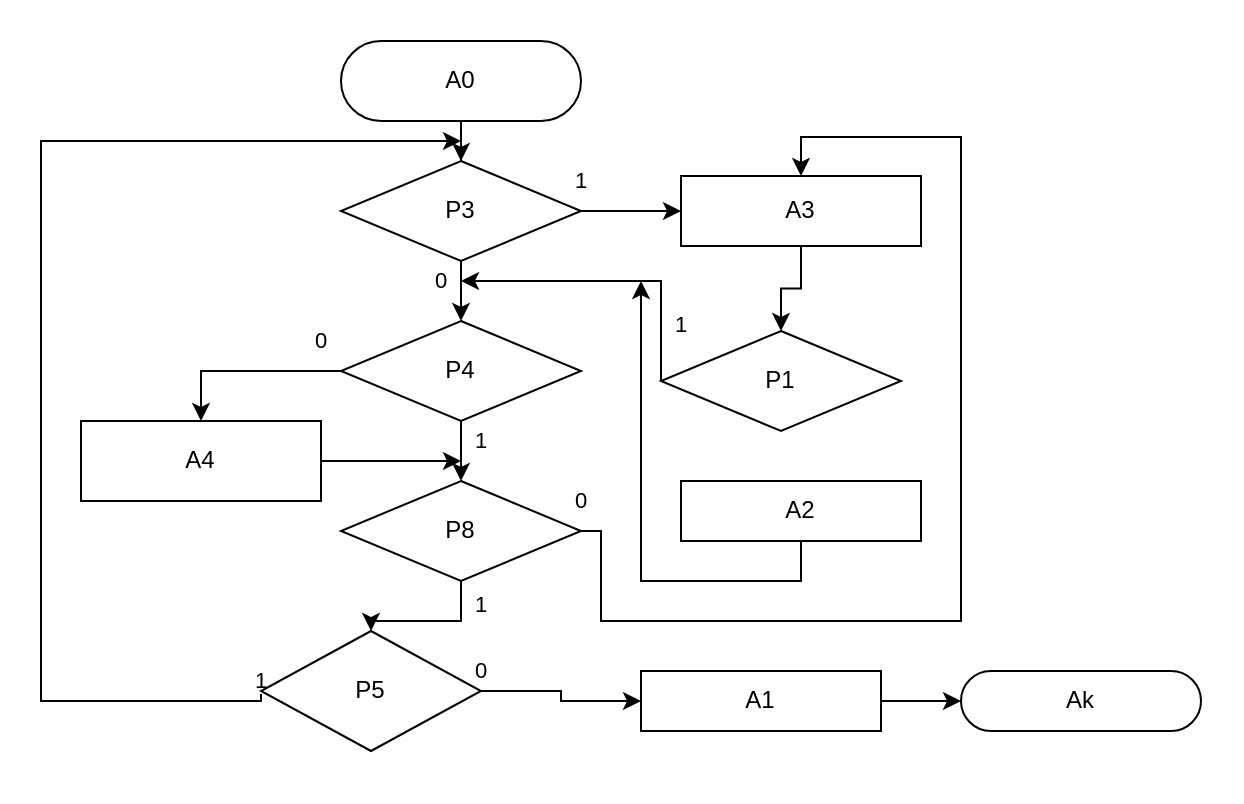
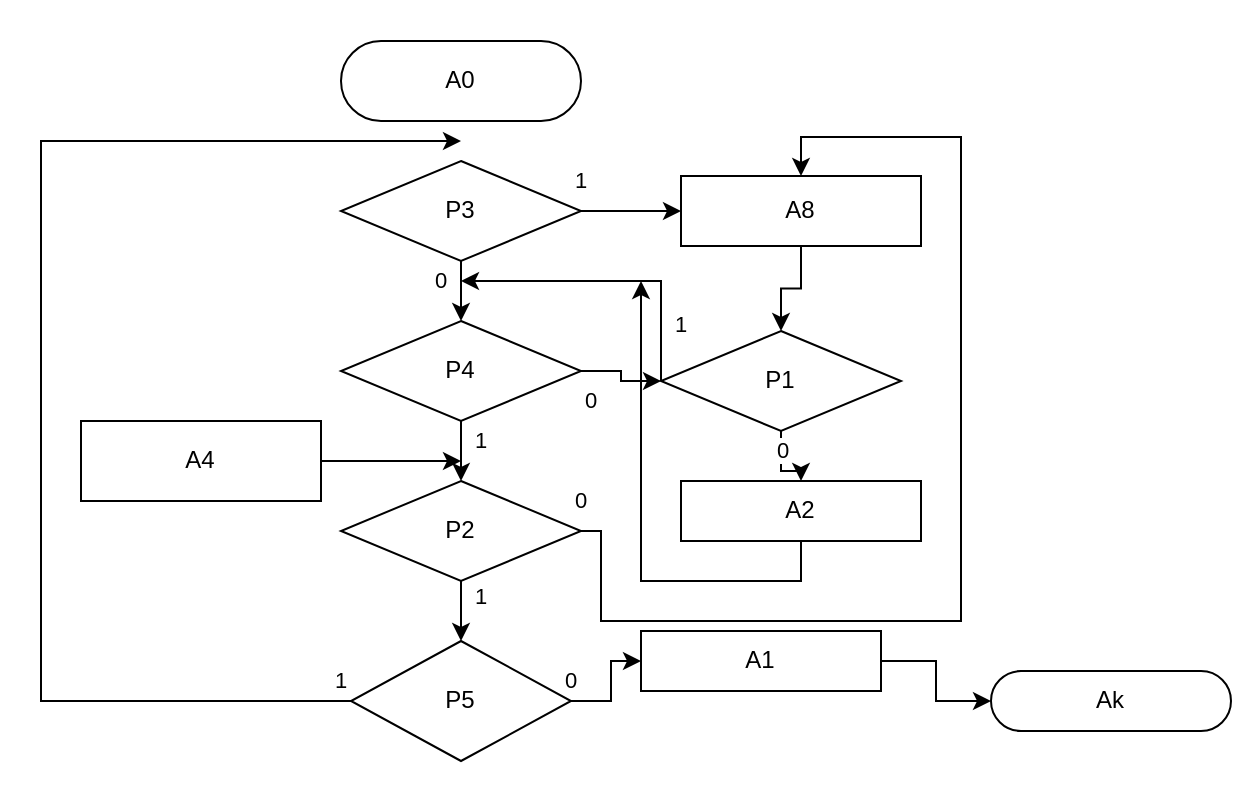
- <mxCell id="2" value="" style="edgeStyle=orthogonalEdgeStyle;rounded=0;orthogonalLoop=1;jettySize=auto;html=1;" edge="1" parent="1" source="3" target="6"><mxGeometry relative="1" as="geometry" /></mxCell>
- <mxCell id="8" value="A3" style="whiteSpace=wrap;html=1;" vertex="1" parent="1"><mxGeometry x="340" y="87.5" width="120" height="35" as="geometry" /></mxCell>
+ <mxCell id="8" value="A8" style="whiteSpace=wrap;html=1;" vertex="1" parent="1"><mxGeometry x="340" y="87.5" width="120" height="35" as="geometry" /></mxCell>
- <mxCell id="10" value="0" style="edgeStyle=orthogonalEdgeStyle;rounded=0;orthogonalLoop=1;jettySize=auto;html=1;entryX=0.5;entryY=0;entryDx=0;entryDy=0;" edge="1" parent="1" source="11" target="21"><mxGeometry x="-0.789" y="-15" relative="1" as="geometry"><mxPoint as="offset" /></mxGeometry></mxCell>
+ <mxCell id="10" value="0" style="edgeStyle=orthogonalEdgeStyle;rounded=0;orthogonalLoop=1;jettySize=auto;html=1;" edge="1" parent="1" source="11" target="14"><mxGeometry x="-0.789" y="-15" relative="1" as="geometry"><mxPoint as="offset" /></mxGeometry></mxCell>
+ <mxCell id="13" value="0" style="edgeStyle=orthogonalEdgeStyle;rounded=0;orthogonalLoop=1;jettySize=auto;html=1;" edge="1" parent="1" source="14" target="16"><mxGeometry x="0.2" y="10" relative="1" as="geometry"><mxPoint as="offset" /></mxGeometry></mxCell>
- <mxCell id="18" value="P8" style="rhombus;whiteSpace=wrap;html=1;" vertex="1" parent="1"><mxGeometry x="170" y="240" width="120" height="50" as="geometry" /></mxCell>
+ <mxCell id="18" value="P2" style="rhombus;whiteSpace=wrap;html=1;" vertex="1" parent="1"><mxGeometry x="170" y="240" width="120" height="50" as="geometry" /></mxCell>
- <mxCell id="24" value="P5" style="rhombus;whiteSpace=wrap;html=1;" vertex="1" parent="1"><mxGeometry x="130" y="315" width="110" height="60" as="geometry" /></mxCell>
+ <mxCell id="24" value="P5" style="rhombus;whiteSpace=wrap;html=1;" vertex="1" parent="1"><mxGeometry x="175" y="320" width="110" height="60" as="geometry" /></mxCell>
- <mxCell id="26" value="A1" style="whiteSpace=wrap;html=1;" vertex="1" parent="1"><mxGeometry x="320" y="335" width="120" height="30" as="geometry" /></mxCell>
+ <mxCell id="26" value="A1" style="whiteSpace=wrap;html=1;" vertex="1" parent="1"><mxGeometry x="320" y="315" width="120" height="30" as="geometry" /></mxCell>
- <mxCell id="27" value="Ak" style="rounded=1;whiteSpace=wrap;html=1;arcSize=50;" vertex="1" parent="1"><mxGeometry x="480" y="335" width="120" height="30" as="geometry" /></mxCell>
+ <mxCell id="27" value="Ak" style="rounded=1;whiteSpace=wrap;html=1;arcSize=50;" vertex="1" parent="1"><mxGeometry x="495" y="335" width="120" height="30" as="geometry" /></mxCell>
